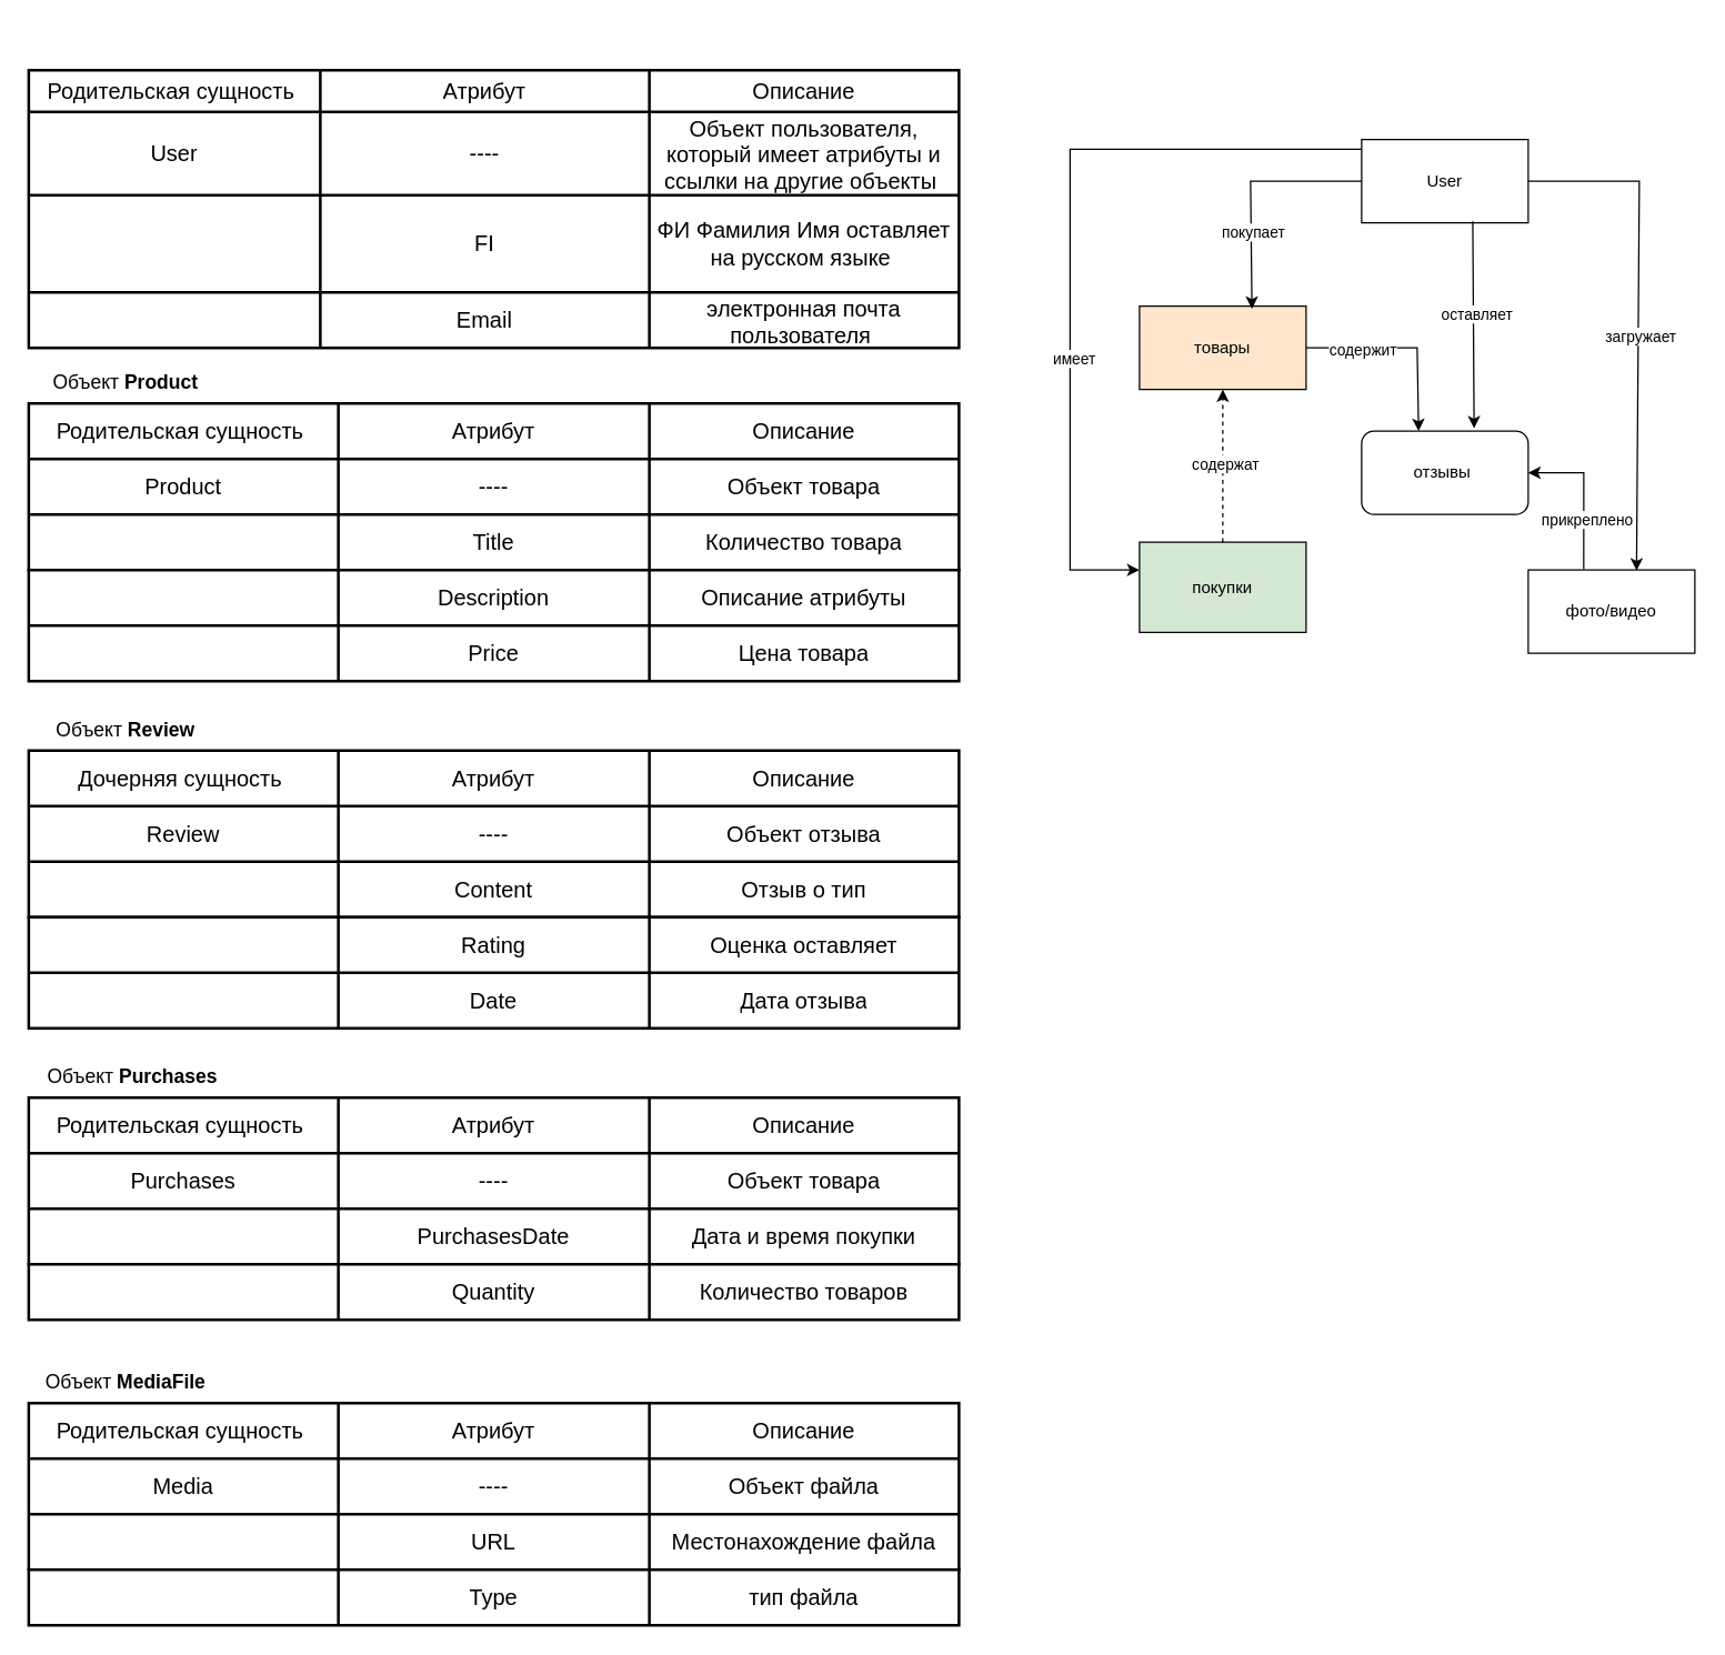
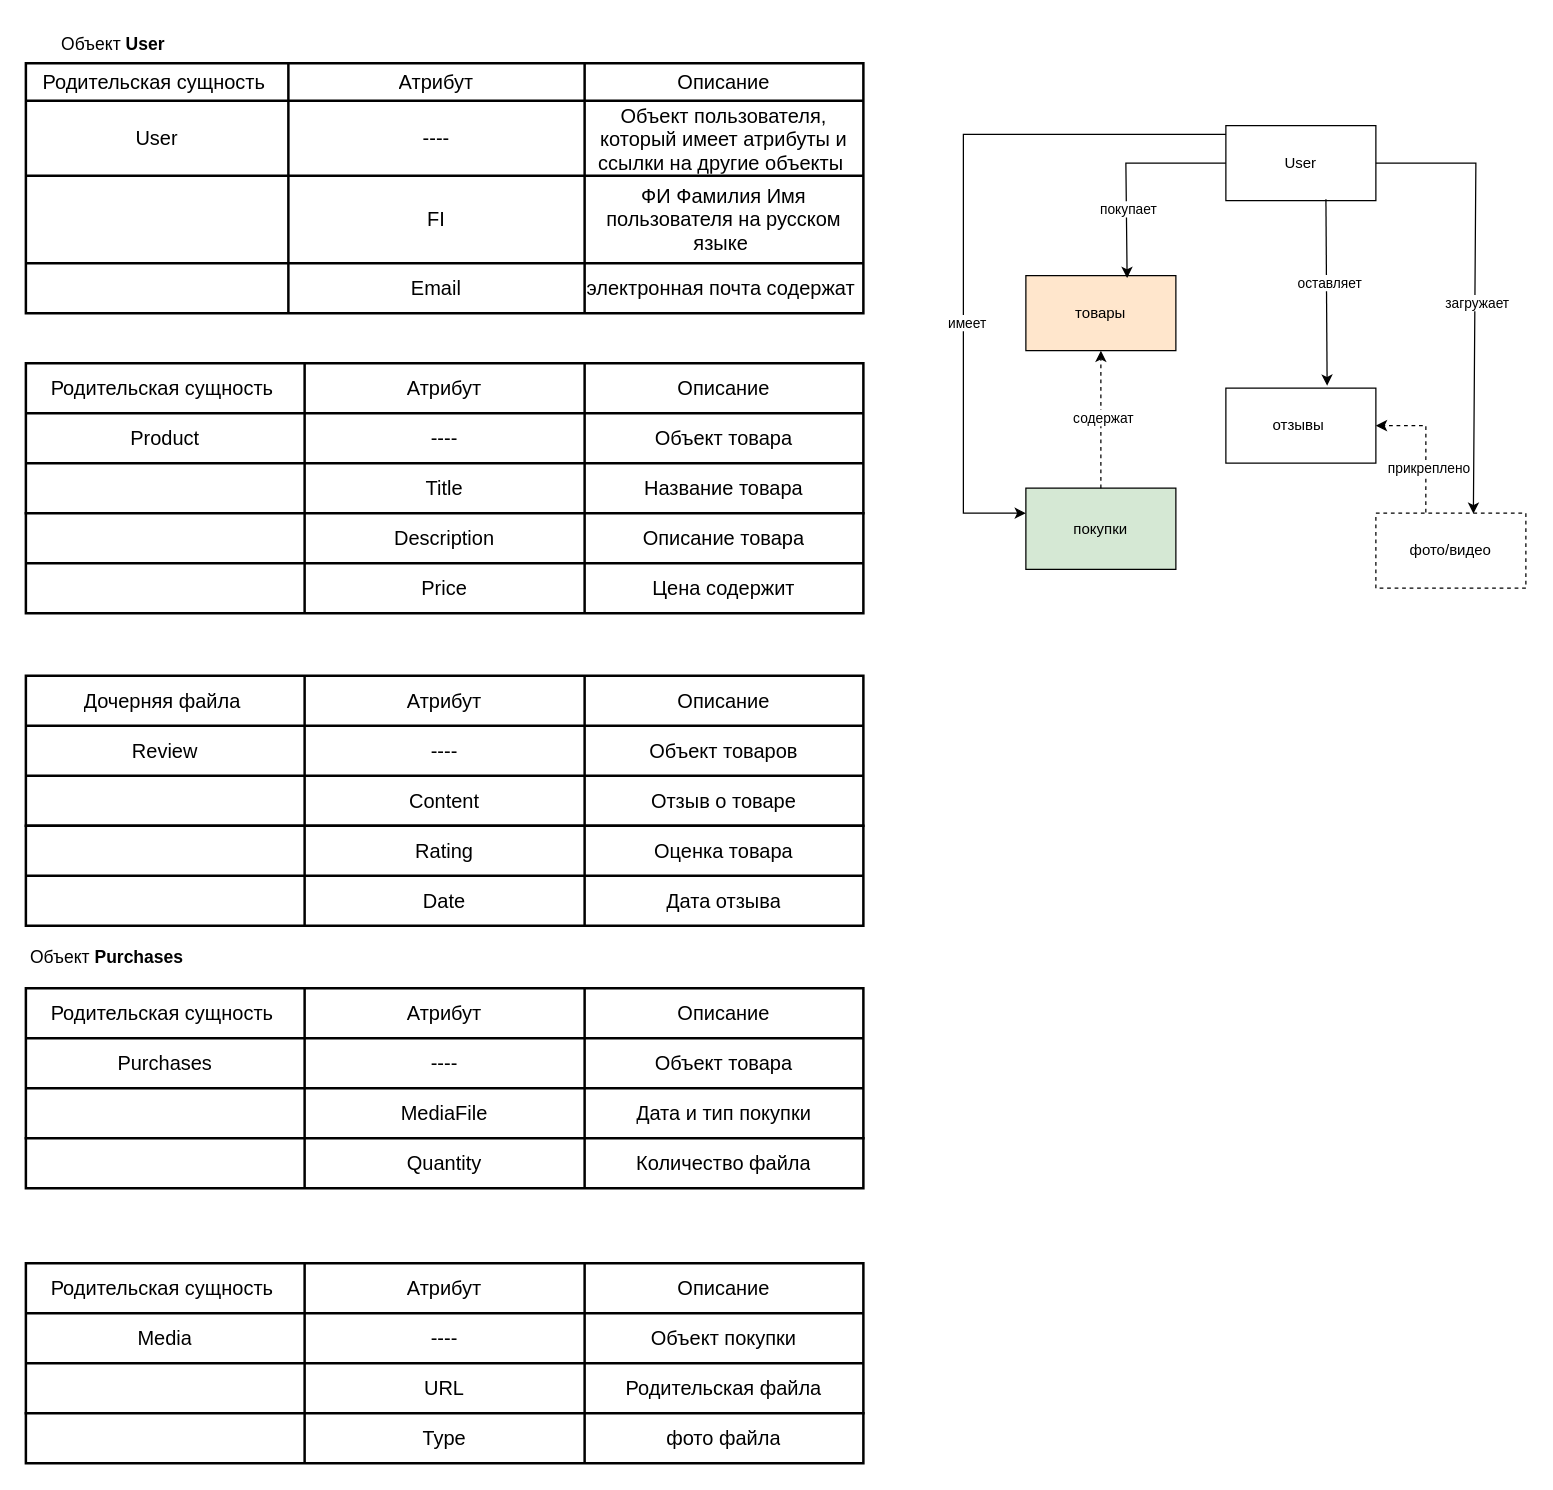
+ <mxCell id="60" value="&lt;span style=&quot;font-size: 14px;&quot;&gt;Объект&amp;nbsp;&lt;/span&gt;&lt;b style=&quot;font-size: 14px;&quot;&gt;User&lt;/b&gt;" style="text;html=1;align=center;verticalAlign=middle;whiteSpace=wrap;rounded=0;" vertex="1" parent="1"><mxGeometry x="30" y="20" width="120" height="30" as="geometry" /></mxCell>
- <mxCell id="33" value="ФИ Фамилия Имя оставляет на русском языке&amp;nbsp;" style="shape=partialRectangle;html=1;whiteSpace=wrap;connectable=0;strokeColor=inherit;overflow=hidden;fillColor=none;top=0;left=0;bottom=0;right=0;pointerEvents=1;fontSize=16;strokeWidth=2;" vertex="1" parent="30"><mxGeometry x="447" width="223" height="70" as="geometry"><mxRectangle width="223" height="70" as="alternateBounds" /></mxGeometry></mxCell>
+ <mxCell id="33" value="ФИ Фамилия Имя пользователя на русском языке&amp;nbsp;" style="shape=partialRectangle;html=1;whiteSpace=wrap;connectable=0;strokeColor=inherit;overflow=hidden;fillColor=none;top=0;left=0;bottom=0;right=0;pointerEvents=1;fontSize=16;strokeWidth=2;" vertex="1" parent="30"><mxGeometry x="447" width="223" height="70" as="geometry"><mxRectangle width="223" height="70" as="alternateBounds" /></mxGeometry></mxCell>
- <mxCell id="37" value="электронная почта пользователя&amp;nbsp;" style="shape=partialRectangle;html=1;whiteSpace=wrap;connectable=0;strokeColor=inherit;overflow=hidden;fillColor=none;top=0;left=0;bottom=0;right=0;pointerEvents=1;fontSize=16;strokeWidth=2;" vertex="1" parent="34"><mxGeometry x="447" width="223" height="40" as="geometry"><mxRectangle width="223" height="40" as="alternateBounds" /></mxGeometry></mxCell>
+ <mxCell id="37" value="электронная почта содержат&amp;nbsp;" style="shape=partialRectangle;html=1;whiteSpace=wrap;connectable=0;strokeColor=inherit;overflow=hidden;fillColor=none;top=0;left=0;bottom=0;right=0;pointerEvents=1;fontSize=16;strokeWidth=2;" vertex="1" parent="34"><mxGeometry x="447" width="223" height="40" as="geometry"><mxRectangle width="223" height="40" as="alternateBounds" /></mxGeometry></mxCell>
- <mxCell id="12" value="" style="endArrow=classic;html=1;rounded=0;exitX=1;exitY=0.5;exitDx=0;exitDy=0;entryX=0.342;entryY=0;entryDx=0;entryDy=0;entryPerimeter=0;" parent="1" source="3" target="4" edge="1"><mxGeometry width="50" height="50" relative="1" as="geometry"><mxPoint x="950" y="250" as="sourcePoint" /><mxPoint x="1090" y="270" as="targetPoint" /><Array as="points"><mxPoint x="1020" y="250" /></Array></mxGeometry></mxCell>
- <mxCell id="13" value="содержит" style="edgeLabel;html=1;align=center;verticalAlign=middle;resizable=0;points=[];" parent="12" vertex="1" connectable="0"><mxGeometry x="-0.429" y="-1" relative="1" as="geometry"><mxPoint as="offset" /></mxGeometry></mxCell>
- <mxCell id="61" value="&lt;span style=&quot;font-size: 14px;&quot;&gt;Объект &lt;b&gt;Product&lt;/b&gt;&lt;/span&gt;" style="text;html=1;align=center;verticalAlign=middle;whiteSpace=wrap;rounded=0;" vertex="1" parent="1"><mxGeometry x="30" y="260" width="120" height="30" as="geometry" /></mxCell>
- <mxCell id="4" value="отзывы&amp;nbsp;" style="whiteSpace=wrap;html=1;rounded=1;" parent="1" vertex="1"><mxGeometry x="980" y="310" width="120" height="60" as="geometry" /></mxCell>
+ <mxCell id="4" value="отзывы&amp;nbsp;" style="rounded=0;whiteSpace=wrap;html=1;" parent="1" vertex="1"><mxGeometry x="980" y="310" width="120" height="60" as="geometry" /></mxCell>
- <mxCell id="10" value="" style="endArrow=classic;html=1;rounded=0;exitX=0.333;exitY=-0.008;exitDx=0;exitDy=0;exitPerimeter=0;entryX=1;entryY=0.5;entryDx=0;entryDy=0;" parent="1" source="5" target="4" edge="1"><mxGeometry width="50" height="50" relative="1" as="geometry"><mxPoint x="1040" y="320" as="sourcePoint" /><mxPoint x="1100" y="350" as="targetPoint" /><Array as="points"><mxPoint x="1140" y="340" /></Array></mxGeometry></mxCell>
+ <mxCell id="10" value="" style="endArrow=classic;html=1;rounded=0;exitX=0.333;exitY=-0.008;exitDx=0;exitDy=0;exitPerimeter=0;entryX=1;entryY=0.5;entryDx=0;entryDy=0;dashed=1;" parent="1" source="5" target="4" edge="1"><mxGeometry width="50" height="50" relative="1" as="geometry"><mxPoint x="1040" y="320" as="sourcePoint" /><mxPoint x="1100" y="350" as="targetPoint" /><Array as="points"><mxPoint x="1140" y="340" /></Array></mxGeometry></mxCell>
- <mxCell id="50" value="Количество товара" style="shape=partialRectangle;html=1;whiteSpace=wrap;connectable=0;strokeColor=inherit;overflow=hidden;fillColor=none;top=0;left=0;bottom=0;right=0;pointerEvents=1;fontSize=16;strokeWidth=2;" vertex="1" parent="47"><mxGeometry x="447" width="223" height="40" as="geometry"><mxRectangle width="223" height="40" as="alternateBounds" /></mxGeometry></mxCell>
+ <mxCell id="50" value="Название товара" style="shape=partialRectangle;html=1;whiteSpace=wrap;connectable=0;strokeColor=inherit;overflow=hidden;fillColor=none;top=0;left=0;bottom=0;right=0;pointerEvents=1;fontSize=16;strokeWidth=2;" vertex="1" parent="47"><mxGeometry x="447" width="223" height="40" as="geometry"><mxRectangle width="223" height="40" as="alternateBounds" /></mxGeometry></mxCell>
- <mxCell id="55" value="Описание атрибуты" style="shape=partialRectangle;html=1;whiteSpace=wrap;connectable=0;strokeColor=inherit;overflow=hidden;fillColor=none;top=0;left=0;bottom=0;right=0;pointerEvents=1;fontSize=16;strokeWidth=2;" vertex="1" parent="52"><mxGeometry x="447" width="223" height="40" as="geometry"><mxRectangle width="223" height="40" as="alternateBounds" /></mxGeometry></mxCell>
+ <mxCell id="55" value="Описание товара" style="shape=partialRectangle;html=1;whiteSpace=wrap;connectable=0;strokeColor=inherit;overflow=hidden;fillColor=none;top=0;left=0;bottom=0;right=0;pointerEvents=1;fontSize=16;strokeWidth=2;" vertex="1" parent="52"><mxGeometry x="447" width="223" height="40" as="geometry"><mxRectangle width="223" height="40" as="alternateBounds" /></mxGeometry></mxCell>
- <mxCell id="5" value="фото/видео" style="rounded=0;whiteSpace=wrap;html=1;" parent="1" vertex="1"><mxGeometry x="1100" y="410" width="120" height="60" as="geometry" /></mxCell>
+ <mxCell id="5" value="фото/видео" style="rounded=0;whiteSpace=wrap;html=1;dashed=1;" parent="1" vertex="1"><mxGeometry x="1100" y="410" width="120" height="60" as="geometry" /></mxCell>
- <mxCell id="59" value="Цена товара" style="shape=partialRectangle;html=1;whiteSpace=wrap;connectable=0;strokeColor=inherit;overflow=hidden;fillColor=none;top=0;left=0;bottom=0;right=0;pointerEvents=1;fontSize=16;strokeWidth=2;" vertex="1" parent="56"><mxGeometry x="447" width="223" height="40" as="geometry"><mxRectangle width="223" height="40" as="alternateBounds" /></mxGeometry></mxCell>
+ <mxCell id="59" value="Цена содержит" style="shape=partialRectangle;html=1;whiteSpace=wrap;connectable=0;strokeColor=inherit;overflow=hidden;fillColor=none;top=0;left=0;bottom=0;right=0;pointerEvents=1;fontSize=16;strokeWidth=2;" vertex="1" parent="56"><mxGeometry x="447" width="223" height="40" as="geometry"><mxRectangle width="223" height="40" as="alternateBounds" /></mxGeometry></mxCell>
- <mxCell id="84" value="&lt;span style=&quot;font-size: 14px;&quot;&gt;Объект &lt;b&gt;Review&lt;/b&gt;&lt;/span&gt;" style="text;html=1;align=center;verticalAlign=middle;whiteSpace=wrap;rounded=0;" vertex="1" parent="1"><mxGeometry x="30" y="510" width="120" height="30" as="geometry" /></mxCell>
- <mxCell id="64" value="Дочерняя сущность&amp;nbsp;" style="shape=partialRectangle;html=1;whiteSpace=wrap;connectable=0;strokeColor=inherit;overflow=hidden;fillColor=none;top=0;left=0;bottom=0;right=0;pointerEvents=1;fontSize=16;strokeWidth=2;" vertex="1" parent="63"><mxGeometry width="223" height="40" as="geometry"><mxRectangle width="223" height="40" as="alternateBounds" /></mxGeometry></mxCell>
+ <mxCell id="64" value="Дочерняя файла&amp;nbsp;" style="shape=partialRectangle;html=1;whiteSpace=wrap;connectable=0;strokeColor=inherit;overflow=hidden;fillColor=none;top=0;left=0;bottom=0;right=0;pointerEvents=1;fontSize=16;strokeWidth=2;" vertex="1" parent="63"><mxGeometry width="223" height="40" as="geometry"><mxRectangle width="223" height="40" as="alternateBounds" /></mxGeometry></mxCell>
- <mxCell id="70" value="Объект отзыва" style="shape=partialRectangle;html=1;whiteSpace=wrap;connectable=0;overflow=hidden;top=0;left=0;bottom=0;right=0;pointerEvents=1;fontSize=16;strokeWidth=3;perimeterSpacing=5;fillColor=none;" vertex="1" parent="67"><mxGeometry x="447" width="223" height="40" as="geometry"><mxRectangle width="223" height="40" as="alternateBounds" /></mxGeometry></mxCell>
+ <mxCell id="70" value="Объект товаров" style="shape=partialRectangle;html=1;whiteSpace=wrap;connectable=0;overflow=hidden;top=0;left=0;bottom=0;right=0;pointerEvents=1;fontSize=16;strokeWidth=3;perimeterSpacing=5;fillColor=none;" vertex="1" parent="67"><mxGeometry x="447" width="223" height="40" as="geometry"><mxRectangle width="223" height="40" as="alternateBounds" /></mxGeometry></mxCell>
- <mxCell id="74" value="Отзыв о тип" style="shape=partialRectangle;html=1;whiteSpace=wrap;connectable=0;strokeColor=inherit;overflow=hidden;fillColor=none;top=0;left=0;bottom=0;right=0;pointerEvents=1;fontSize=16;strokeWidth=2;" vertex="1" parent="71"><mxGeometry x="447" width="223" height="40" as="geometry"><mxRectangle width="223" height="40" as="alternateBounds" /></mxGeometry></mxCell>
+ <mxCell id="74" value="Отзыв о товаре" style="shape=partialRectangle;html=1;whiteSpace=wrap;connectable=0;strokeColor=inherit;overflow=hidden;fillColor=none;top=0;left=0;bottom=0;right=0;pointerEvents=1;fontSize=16;strokeWidth=2;" vertex="1" parent="71"><mxGeometry x="447" width="223" height="40" as="geometry"><mxRectangle width="223" height="40" as="alternateBounds" /></mxGeometry></mxCell>
- <mxCell id="79" value="Оценка оставляет" style="shape=partialRectangle;html=1;whiteSpace=wrap;connectable=0;strokeColor=inherit;overflow=hidden;fillColor=none;top=0;left=0;bottom=0;right=0;pointerEvents=1;fontSize=16;strokeWidth=2;" vertex="1" parent="76"><mxGeometry x="447" width="223" height="40" as="geometry"><mxRectangle width="223" height="40" as="alternateBounds" /></mxGeometry></mxCell>
+ <mxCell id="79" value="Оценка товара" style="shape=partialRectangle;html=1;whiteSpace=wrap;connectable=0;strokeColor=inherit;overflow=hidden;fillColor=none;top=0;left=0;bottom=0;right=0;pointerEvents=1;fontSize=16;strokeWidth=2;" vertex="1" parent="76"><mxGeometry x="447" width="223" height="40" as="geometry"><mxRectangle width="223" height="40" as="alternateBounds" /></mxGeometry></mxCell>
- <mxCell id="103" value="&lt;span style=&quot;font-size: 14px;&quot;&gt;Объект &lt;b&gt;Purchases&lt;/b&gt;&lt;/span&gt;" style="text;html=1;align=center;verticalAlign=middle;whiteSpace=wrap;rounded=0;" vertex="1" parent="1"><mxGeometry x="30" y="760" width="130" height="30" as="geometry" /></mxCell>
+ <mxCell id="103" value="&lt;span style=&quot;font-size: 14px;&quot;&gt;Объект &lt;b&gt;Purchases&lt;/b&gt;&lt;/span&gt;" style="text;html=1;align=center;verticalAlign=middle;whiteSpace=wrap;rounded=0;" vertex="1" parent="1"><mxGeometry x="20" y="750" width="130" height="30" as="geometry" /></mxCell>
- <mxCell id="96" value="PurchasesDate" style="shape=partialRectangle;html=1;whiteSpace=wrap;connectable=0;strokeColor=inherit;overflow=hidden;fillColor=none;top=0;left=0;bottom=0;right=0;pointerEvents=1;fontSize=16;strokeWidth=2;" vertex="1" parent="94"><mxGeometry x="223" width="224" height="40" as="geometry"><mxRectangle width="224" height="40" as="alternateBounds" /></mxGeometry></mxCell>
+ <mxCell id="96" value="MediaFile" style="shape=partialRectangle;html=1;whiteSpace=wrap;connectable=0;strokeColor=inherit;overflow=hidden;fillColor=none;top=0;left=0;bottom=0;right=0;pointerEvents=1;fontSize=16;strokeWidth=2;" vertex="1" parent="94"><mxGeometry x="223" width="224" height="40" as="geometry"><mxRectangle width="224" height="40" as="alternateBounds" /></mxGeometry></mxCell>
- <mxCell id="97" value="Дата и время покупки" style="shape=partialRectangle;html=1;whiteSpace=wrap;connectable=0;strokeColor=inherit;overflow=hidden;fillColor=none;top=0;left=0;bottom=0;right=0;pointerEvents=1;fontSize=16;strokeWidth=2;" vertex="1" parent="94"><mxGeometry x="447" width="223" height="40" as="geometry"><mxRectangle width="223" height="40" as="alternateBounds" /></mxGeometry></mxCell>
+ <mxCell id="97" value="Дата и тип покупки" style="shape=partialRectangle;html=1;whiteSpace=wrap;connectable=0;strokeColor=inherit;overflow=hidden;fillColor=none;top=0;left=0;bottom=0;right=0;pointerEvents=1;fontSize=16;strokeWidth=2;" vertex="1" parent="94"><mxGeometry x="447" width="223" height="40" as="geometry"><mxRectangle width="223" height="40" as="alternateBounds" /></mxGeometry></mxCell>
- <mxCell id="102" value="Количество товаров" style="shape=partialRectangle;html=1;whiteSpace=wrap;connectable=0;strokeColor=inherit;overflow=hidden;fillColor=none;top=0;left=0;bottom=0;right=0;pointerEvents=1;fontSize=16;strokeWidth=2;" vertex="1" parent="99"><mxGeometry x="447" width="223" height="40" as="geometry"><mxRectangle width="223" height="40" as="alternateBounds" /></mxGeometry></mxCell>
+ <mxCell id="102" value="Количество файла" style="shape=partialRectangle;html=1;whiteSpace=wrap;connectable=0;strokeColor=inherit;overflow=hidden;fillColor=none;top=0;left=0;bottom=0;right=0;pointerEvents=1;fontSize=16;strokeWidth=2;" vertex="1" parent="99"><mxGeometry x="447" width="223" height="40" as="geometry"><mxRectangle width="223" height="40" as="alternateBounds" /></mxGeometry></mxCell>
- <mxCell id="122" value="&lt;span style=&quot;font-size: 14px;&quot;&gt;Объект &lt;b&gt;MediaFile&lt;/b&gt;&lt;/span&gt;" style="text;html=1;align=center;verticalAlign=middle;whiteSpace=wrap;rounded=0;" vertex="1" parent="1"><mxGeometry x="25" y="980" width="130" height="30" as="geometry" /></mxCell>
- <mxCell id="112" value="Объект файла" style="shape=partialRectangle;html=1;whiteSpace=wrap;connectable=0;strokeColor=#d6b656;overflow=hidden;fillColor=none;top=0;left=0;bottom=0;right=0;pointerEvents=1;fontSize=16;strokeWidth=6;" vertex="1" parent="109"><mxGeometry x="447" width="223" height="40" as="geometry"><mxRectangle width="223" height="40" as="alternateBounds" /></mxGeometry></mxCell>
+ <mxCell id="112" value="Объект покупки" style="shape=partialRectangle;html=1;whiteSpace=wrap;connectable=0;strokeColor=#d6b656;overflow=hidden;fillColor=none;top=0;left=0;bottom=0;right=0;pointerEvents=1;fontSize=16;strokeWidth=6;" vertex="1" parent="109"><mxGeometry x="447" width="223" height="40" as="geometry"><mxRectangle width="223" height="40" as="alternateBounds" /></mxGeometry></mxCell>
- <mxCell id="116" value="Местонахождение файла" style="shape=partialRectangle;html=1;whiteSpace=wrap;connectable=0;strokeColor=inherit;overflow=hidden;fillColor=none;top=0;left=0;bottom=0;right=0;pointerEvents=1;fontSize=16;strokeWidth=2;" vertex="1" parent="113"><mxGeometry x="447" width="223" height="40" as="geometry"><mxRectangle width="223" height="40" as="alternateBounds" /></mxGeometry></mxCell>
+ <mxCell id="116" value="Родительская файла" style="shape=partialRectangle;html=1;whiteSpace=wrap;connectable=0;strokeColor=inherit;overflow=hidden;fillColor=none;top=0;left=0;bottom=0;right=0;pointerEvents=1;fontSize=16;strokeWidth=2;" vertex="1" parent="113"><mxGeometry x="447" width="223" height="40" as="geometry"><mxRectangle width="223" height="40" as="alternateBounds" /></mxGeometry></mxCell>
- <mxCell id="121" value="тип файла" style="shape=partialRectangle;html=1;whiteSpace=wrap;connectable=0;strokeColor=inherit;overflow=hidden;fillColor=none;top=0;left=0;bottom=0;right=0;pointerEvents=1;fontSize=16;strokeWidth=2;" vertex="1" parent="118"><mxGeometry x="447" width="223" height="40" as="geometry"><mxRectangle width="223" height="40" as="alternateBounds" /></mxGeometry></mxCell>
+ <mxCell id="121" value="фото файла" style="shape=partialRectangle;html=1;whiteSpace=wrap;connectable=0;strokeColor=inherit;overflow=hidden;fillColor=none;top=0;left=0;bottom=0;right=0;pointerEvents=1;fontSize=16;strokeWidth=2;" vertex="1" parent="118"><mxGeometry x="447" width="223" height="40" as="geometry"><mxRectangle width="223" height="40" as="alternateBounds" /></mxGeometry></mxCell>
